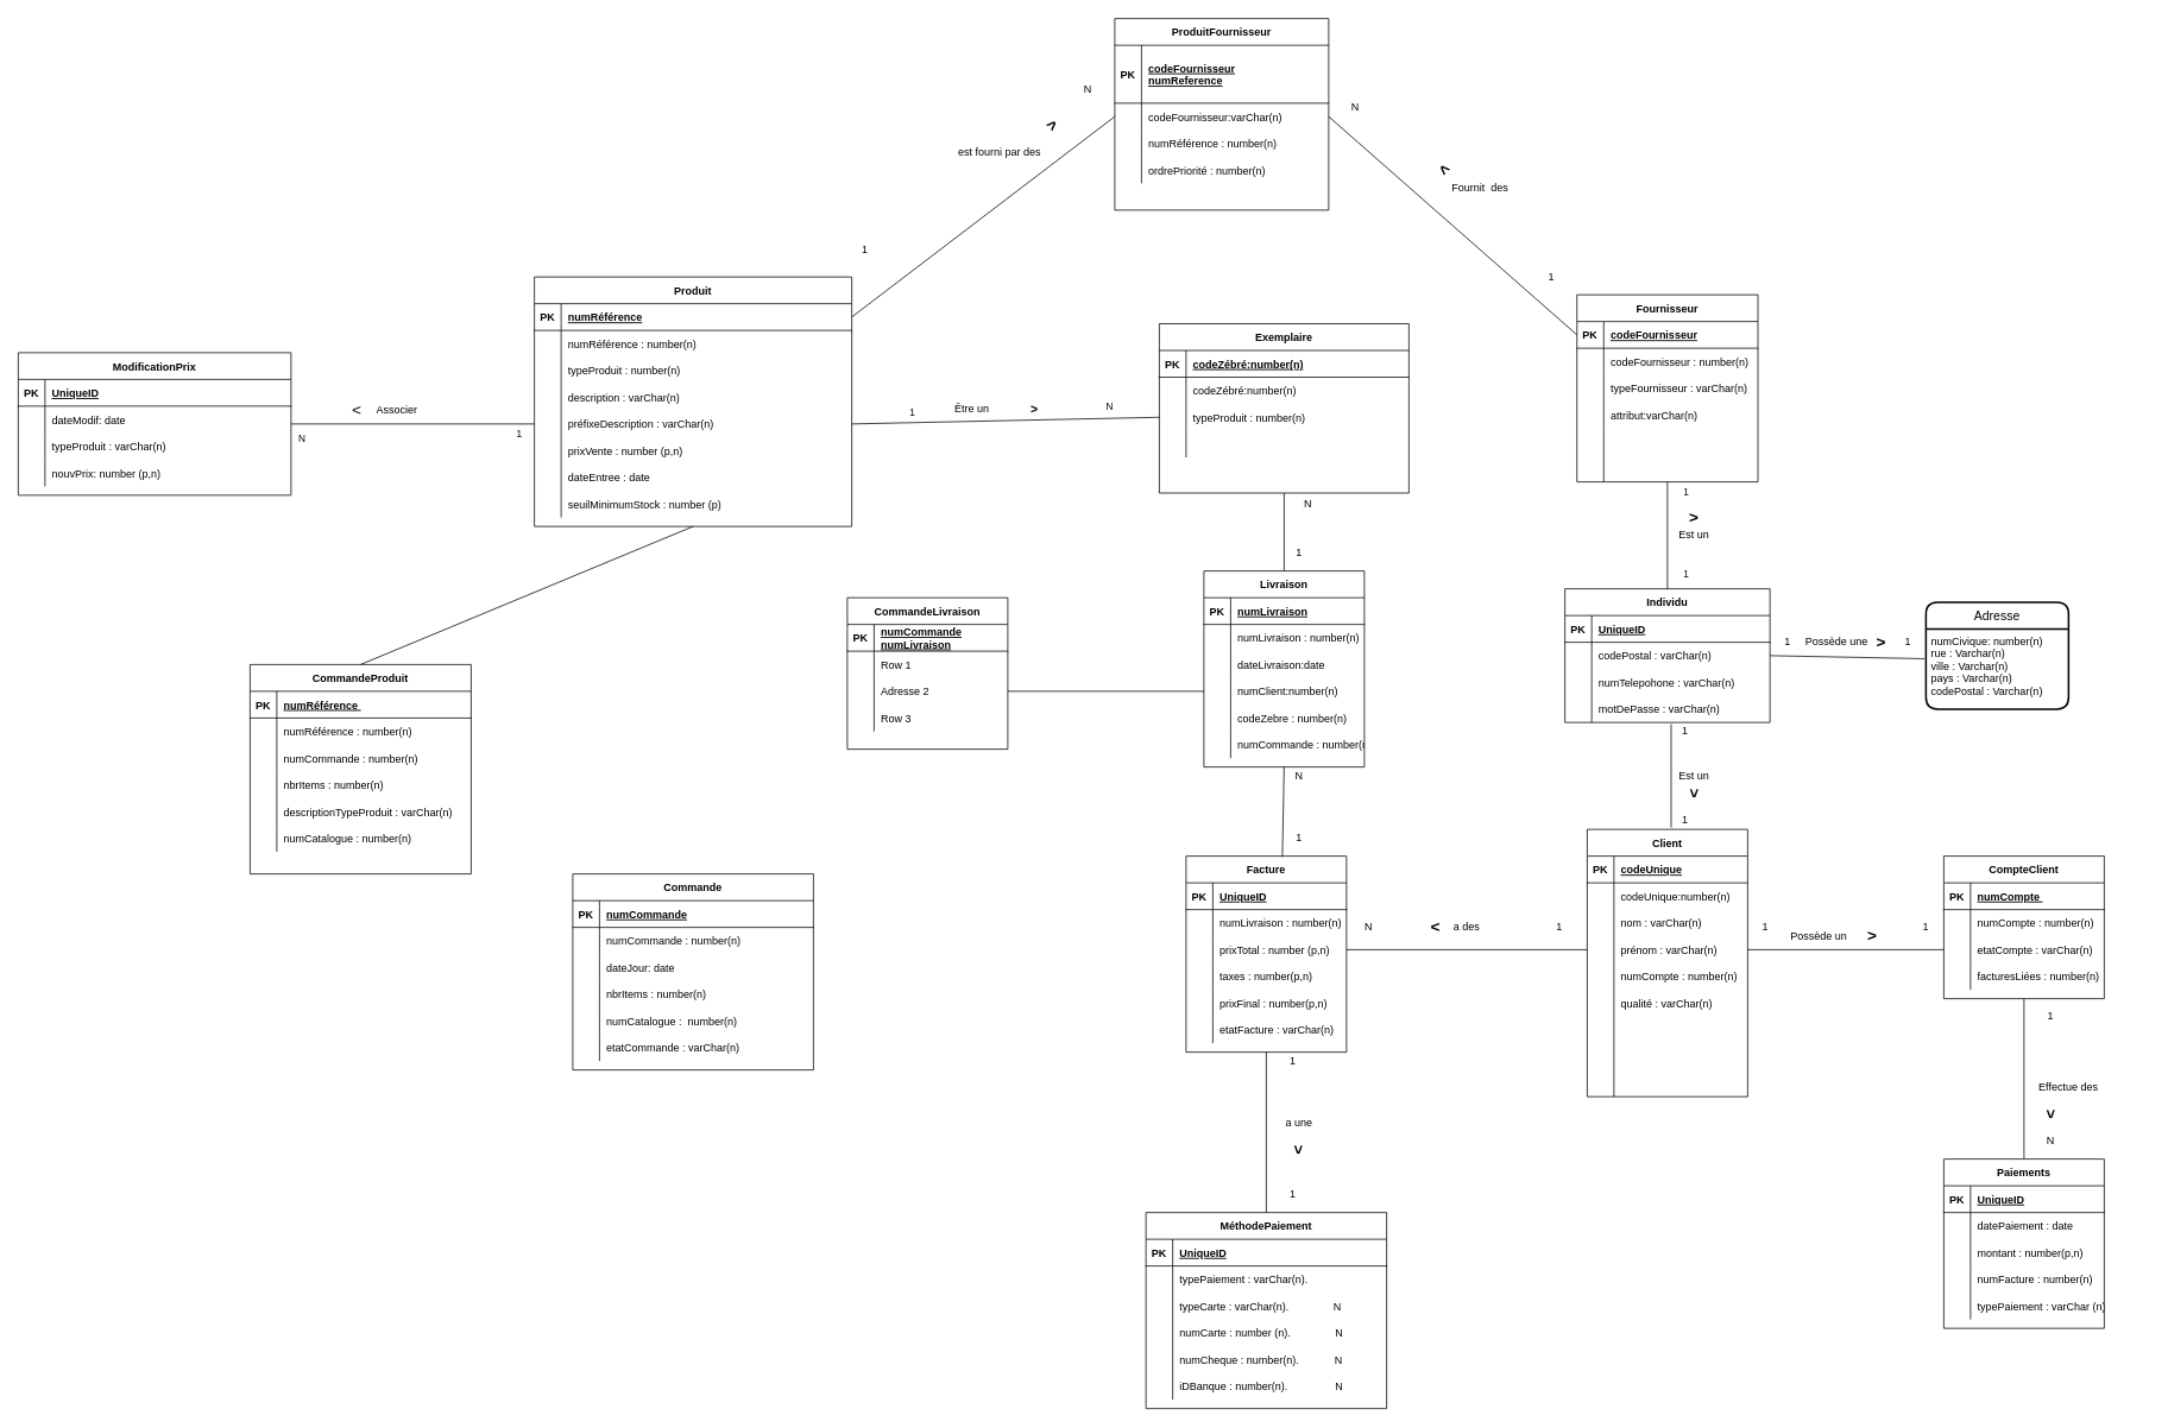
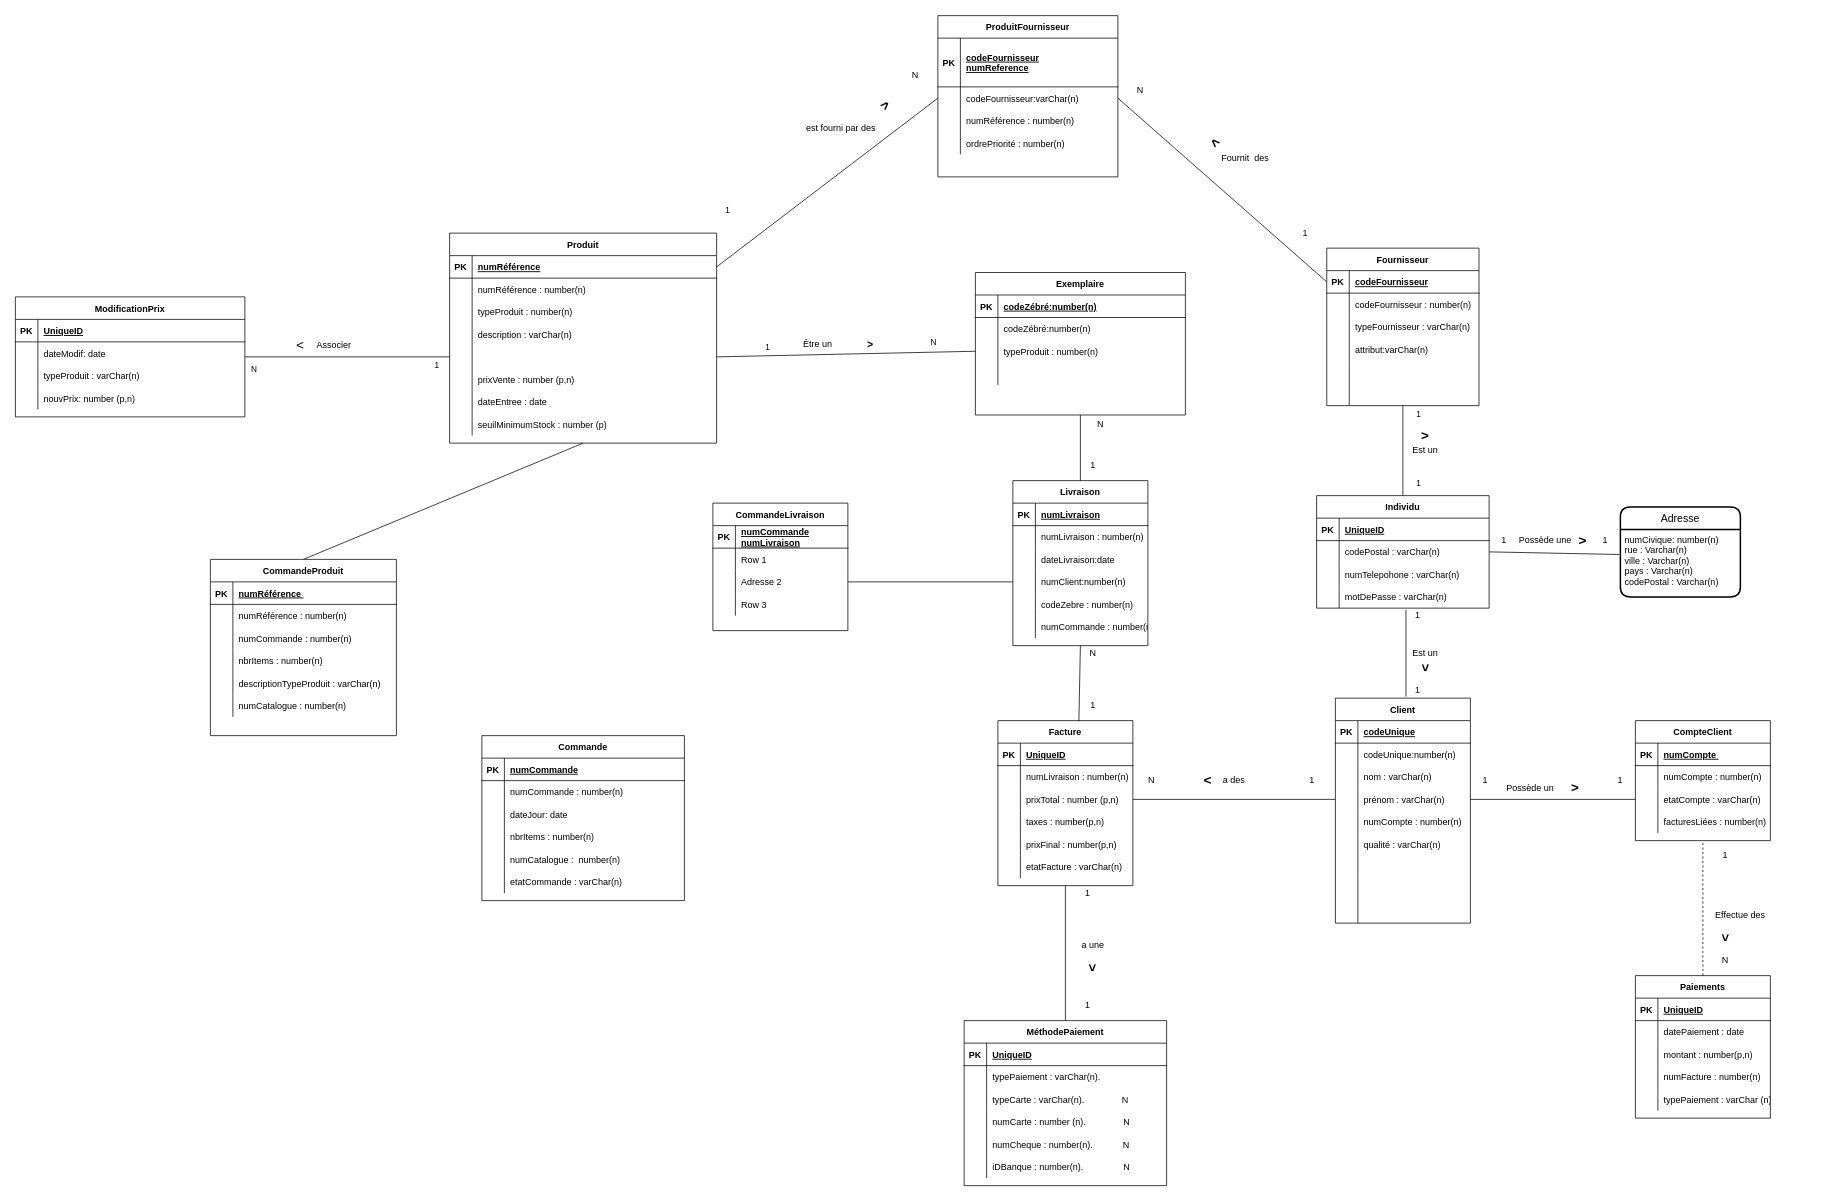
- <mxCell id="20" value="préfixeDescription : varChar(n)" style="shape=partialRectangle;connectable=0;fillColor=none;top=0;left=0;bottom=0;right=0;align=left;spacingLeft=6;overflow=hidden;" parent="18" vertex="1"><mxGeometry x="30" width="326" height="30" as="geometry" /></mxCell>
- <mxCell id="130" value="" style="endArrow=none;html=1;entryX=0.5;entryY=1;entryDx=0;entryDy=0;exitX=0.5;exitY=0;exitDx=0;exitDy=0;" edge="1" parent="1" source="184" target="171"><mxGeometry width="50" height="50" relative="1" as="geometry"><mxPoint x="2020" y="1250" as="sourcePoint" /><mxPoint x="2070" y="1200" as="targetPoint" /></mxGeometry></mxCell>
+ <mxCell id="130" value="" style="endArrow=none;html=1;entryX=0.5;entryY=1;entryDx=0;entryDy=0;exitX=0.5;exitY=0;exitDx=0;exitDy=0;dashed=1;" edge="1" parent="1" source="184" target="171"><mxGeometry width="50" height="50" relative="1" as="geometry"><mxPoint x="2020" y="1250" as="sourcePoint" /><mxPoint x="2070" y="1200" as="targetPoint" /></mxGeometry></mxCell>
